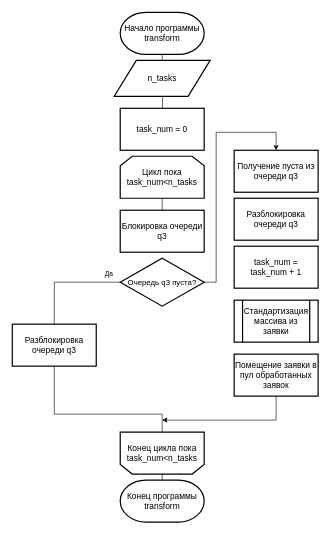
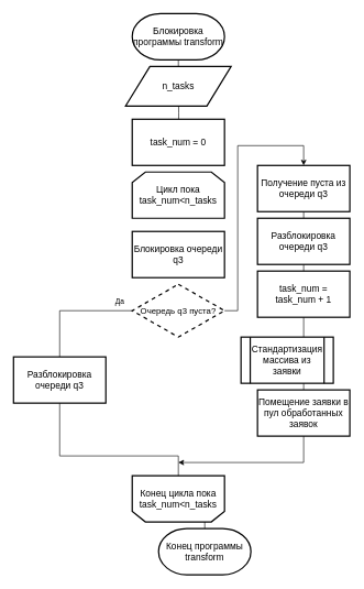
- <mxCell id="6" value="&lt;font style=&quot;font-size: 14px&quot;&gt;Начало программы transform&lt;/font&gt;" style="strokeWidth=2;html=1;shape=mxgraph.flowchart.terminator;whiteSpace=wrap;fontSize=14;fontFamily=Helvetica;" parent="1" vertex="1"><mxGeometry x="200" y="20" width="140" height="70" as="geometry" /></mxCell>
+ <mxCell id="6" value="&lt;font style=&quot;font-size: 14px&quot;&gt;Блокировка программы transform&lt;/font&gt;" style="strokeWidth=2;html=1;shape=mxgraph.flowchart.terminator;whiteSpace=wrap;fontSize=14;fontFamily=Helvetica;" parent="1" vertex="1"><mxGeometry x="200" y="20" width="140" height="70" as="geometry" /></mxCell>
- <mxCell id="7" style="edgeStyle=orthogonalEdgeStyle;rounded=0;orthogonalLoop=1;jettySize=auto;html=1;exitX=0.5;exitY=1;exitDx=0;exitDy=0;entryX=0.5;entryY=0;entryDx=0;entryDy=0;endArrow=none;endFill=0;" parent="1" source="8" target="16" edge="1"><mxGeometry relative="1" as="geometry" /></mxCell>
- <mxCell id="20" value="Очередь q3 пуста?" style="rhombus;whiteSpace=wrap;html=1;strokeWidth=2;fontSize=13;" parent="1" vertex="1"><mxGeometry x="200" y="430" width="140" height="80" as="geometry" /></mxCell>
+ <mxCell id="20" value="Очередь q3 пуста?" style="rhombus;whiteSpace=wrap;html=1;strokeWidth=2;fontSize=13;dashed=1;" parent="1" vertex="1"><mxGeometry x="200" y="430" width="140" height="80" as="geometry" /></mxCell>
- <mxCell id="11" value="Стандартизация массива из заявки" style="shape=process;whiteSpace=wrap;html=1;backgroundOutline=1;strokeWidth=2;fontSize=14;" parent="1" vertex="1"><mxGeometry x="390" y="500" width="140" height="70" as="geometry" /></mxCell>
+ <mxCell id="11" value="Стандартизация массива из заявки" style="shape=process;whiteSpace=wrap;html=1;backgroundOutline=1;strokeWidth=2;fontSize=14;" parent="1" vertex="1"><mxGeometry x="365" y="510" width="140" height="70" as="geometry" /></mxCell>
+ <mxCell id="2" style="edgeStyle=orthogonalEdgeStyle;rounded=0;orthogonalLoop=1;jettySize=auto;html=1;exitX=0.5;exitY=1;exitDx=0;exitDy=0;endArrow=none;endFill=0;" parent="1" source="13" target="14" edge="1"><mxGeometry relative="1" as="geometry" /></mxCell>
- <mxCell id="5" value="Конец программы transform" style="strokeWidth=2;html=1;shape=mxgraph.flowchart.terminator;whiteSpace=wrap;fontSize=14;" parent="1" vertex="1"><mxGeometry x="200" y="800" width="140" height="70" as="geometry" /></mxCell>
+ <mxCell id="5" value="Конец программы transform" style="strokeWidth=2;html=1;shape=mxgraph.flowchart.terminator;whiteSpace=wrap;fontSize=14;" parent="1" vertex="1"><mxGeometry x="240" y="800" width="140" height="70" as="geometry" /></mxCell>
